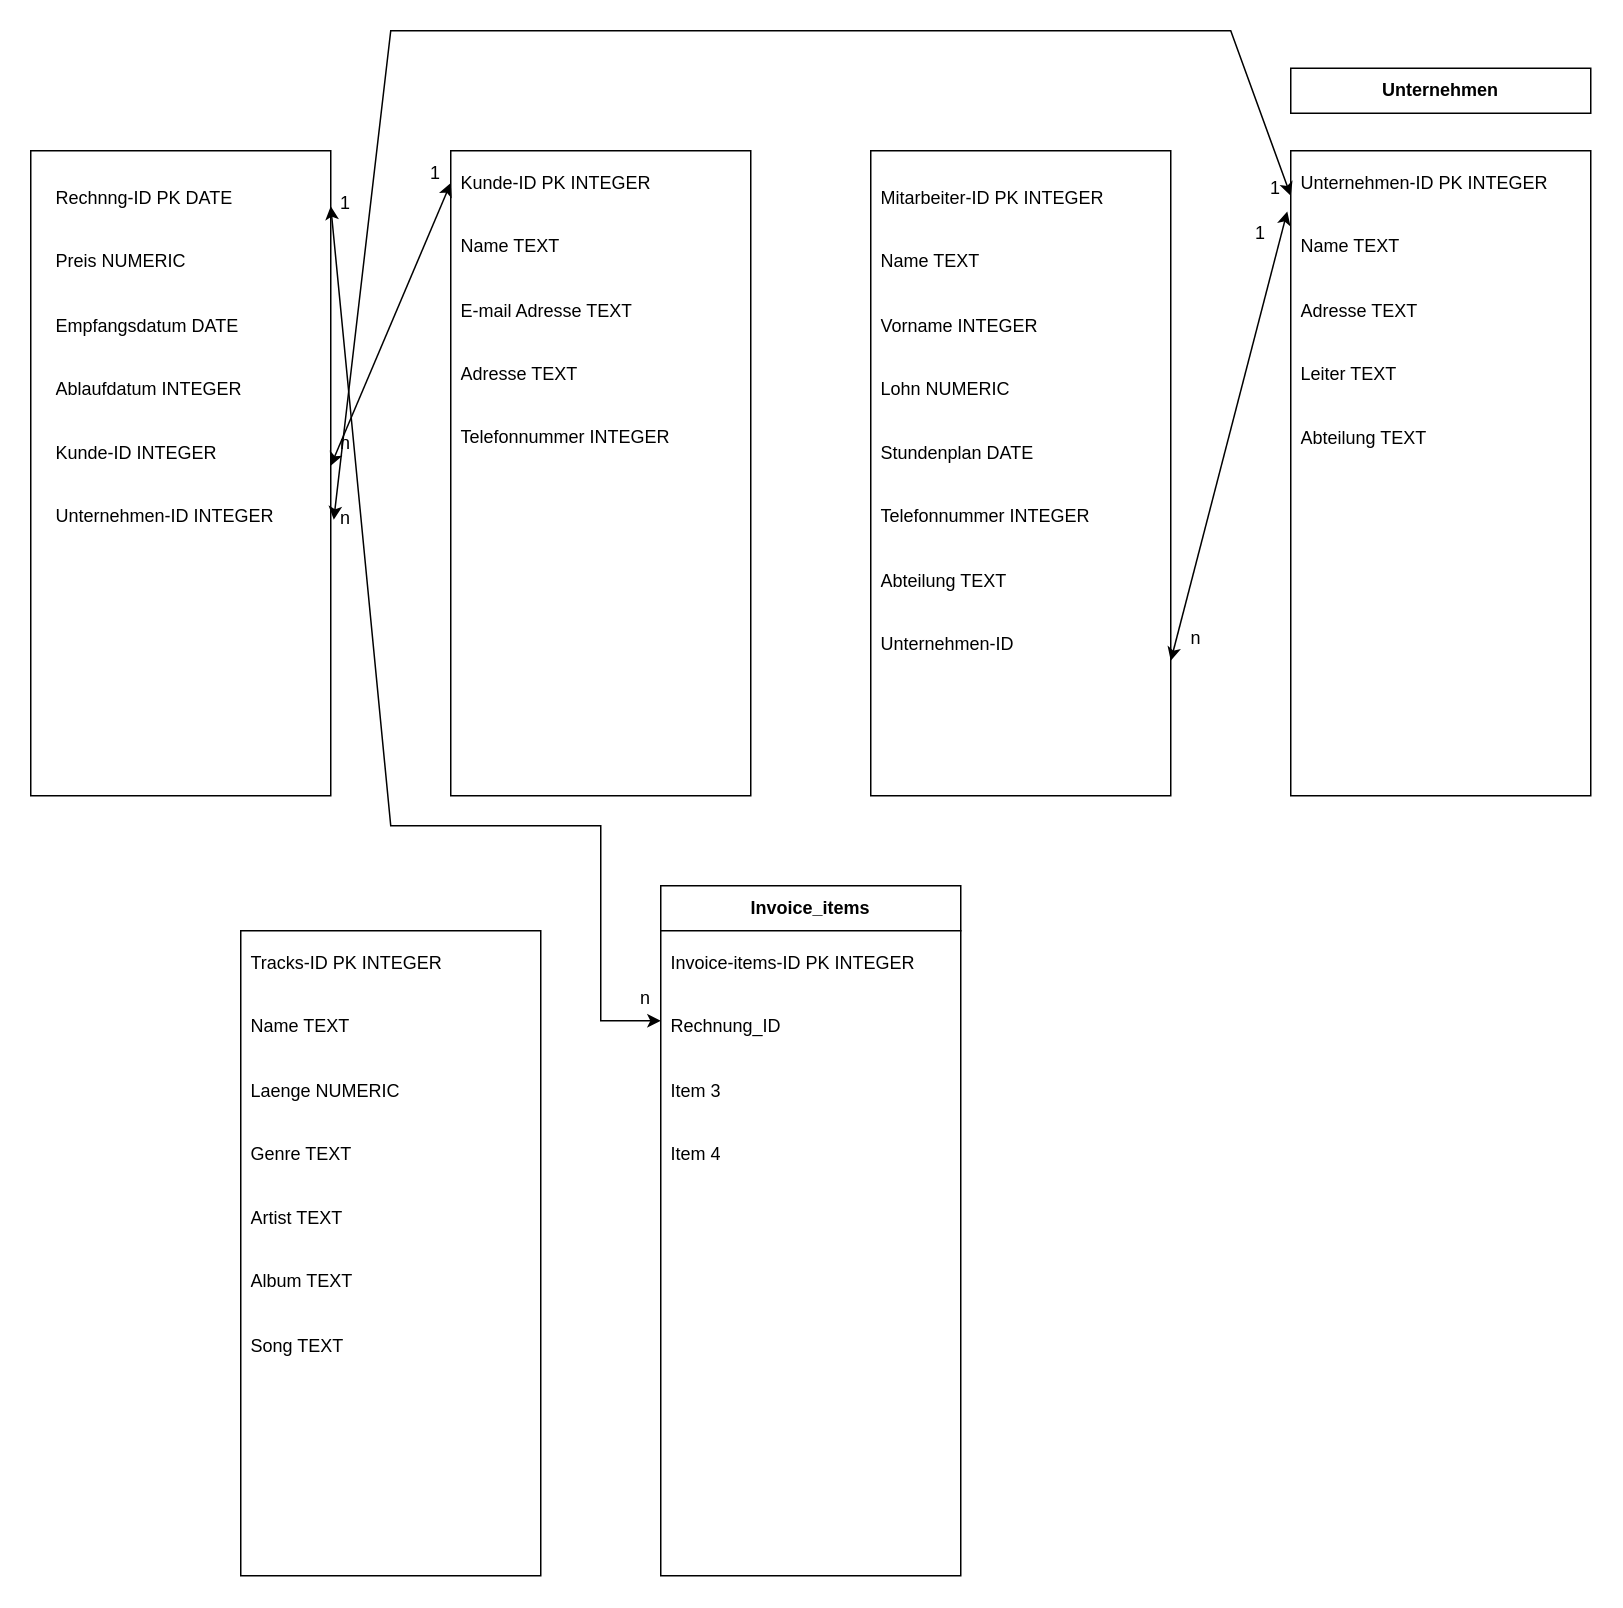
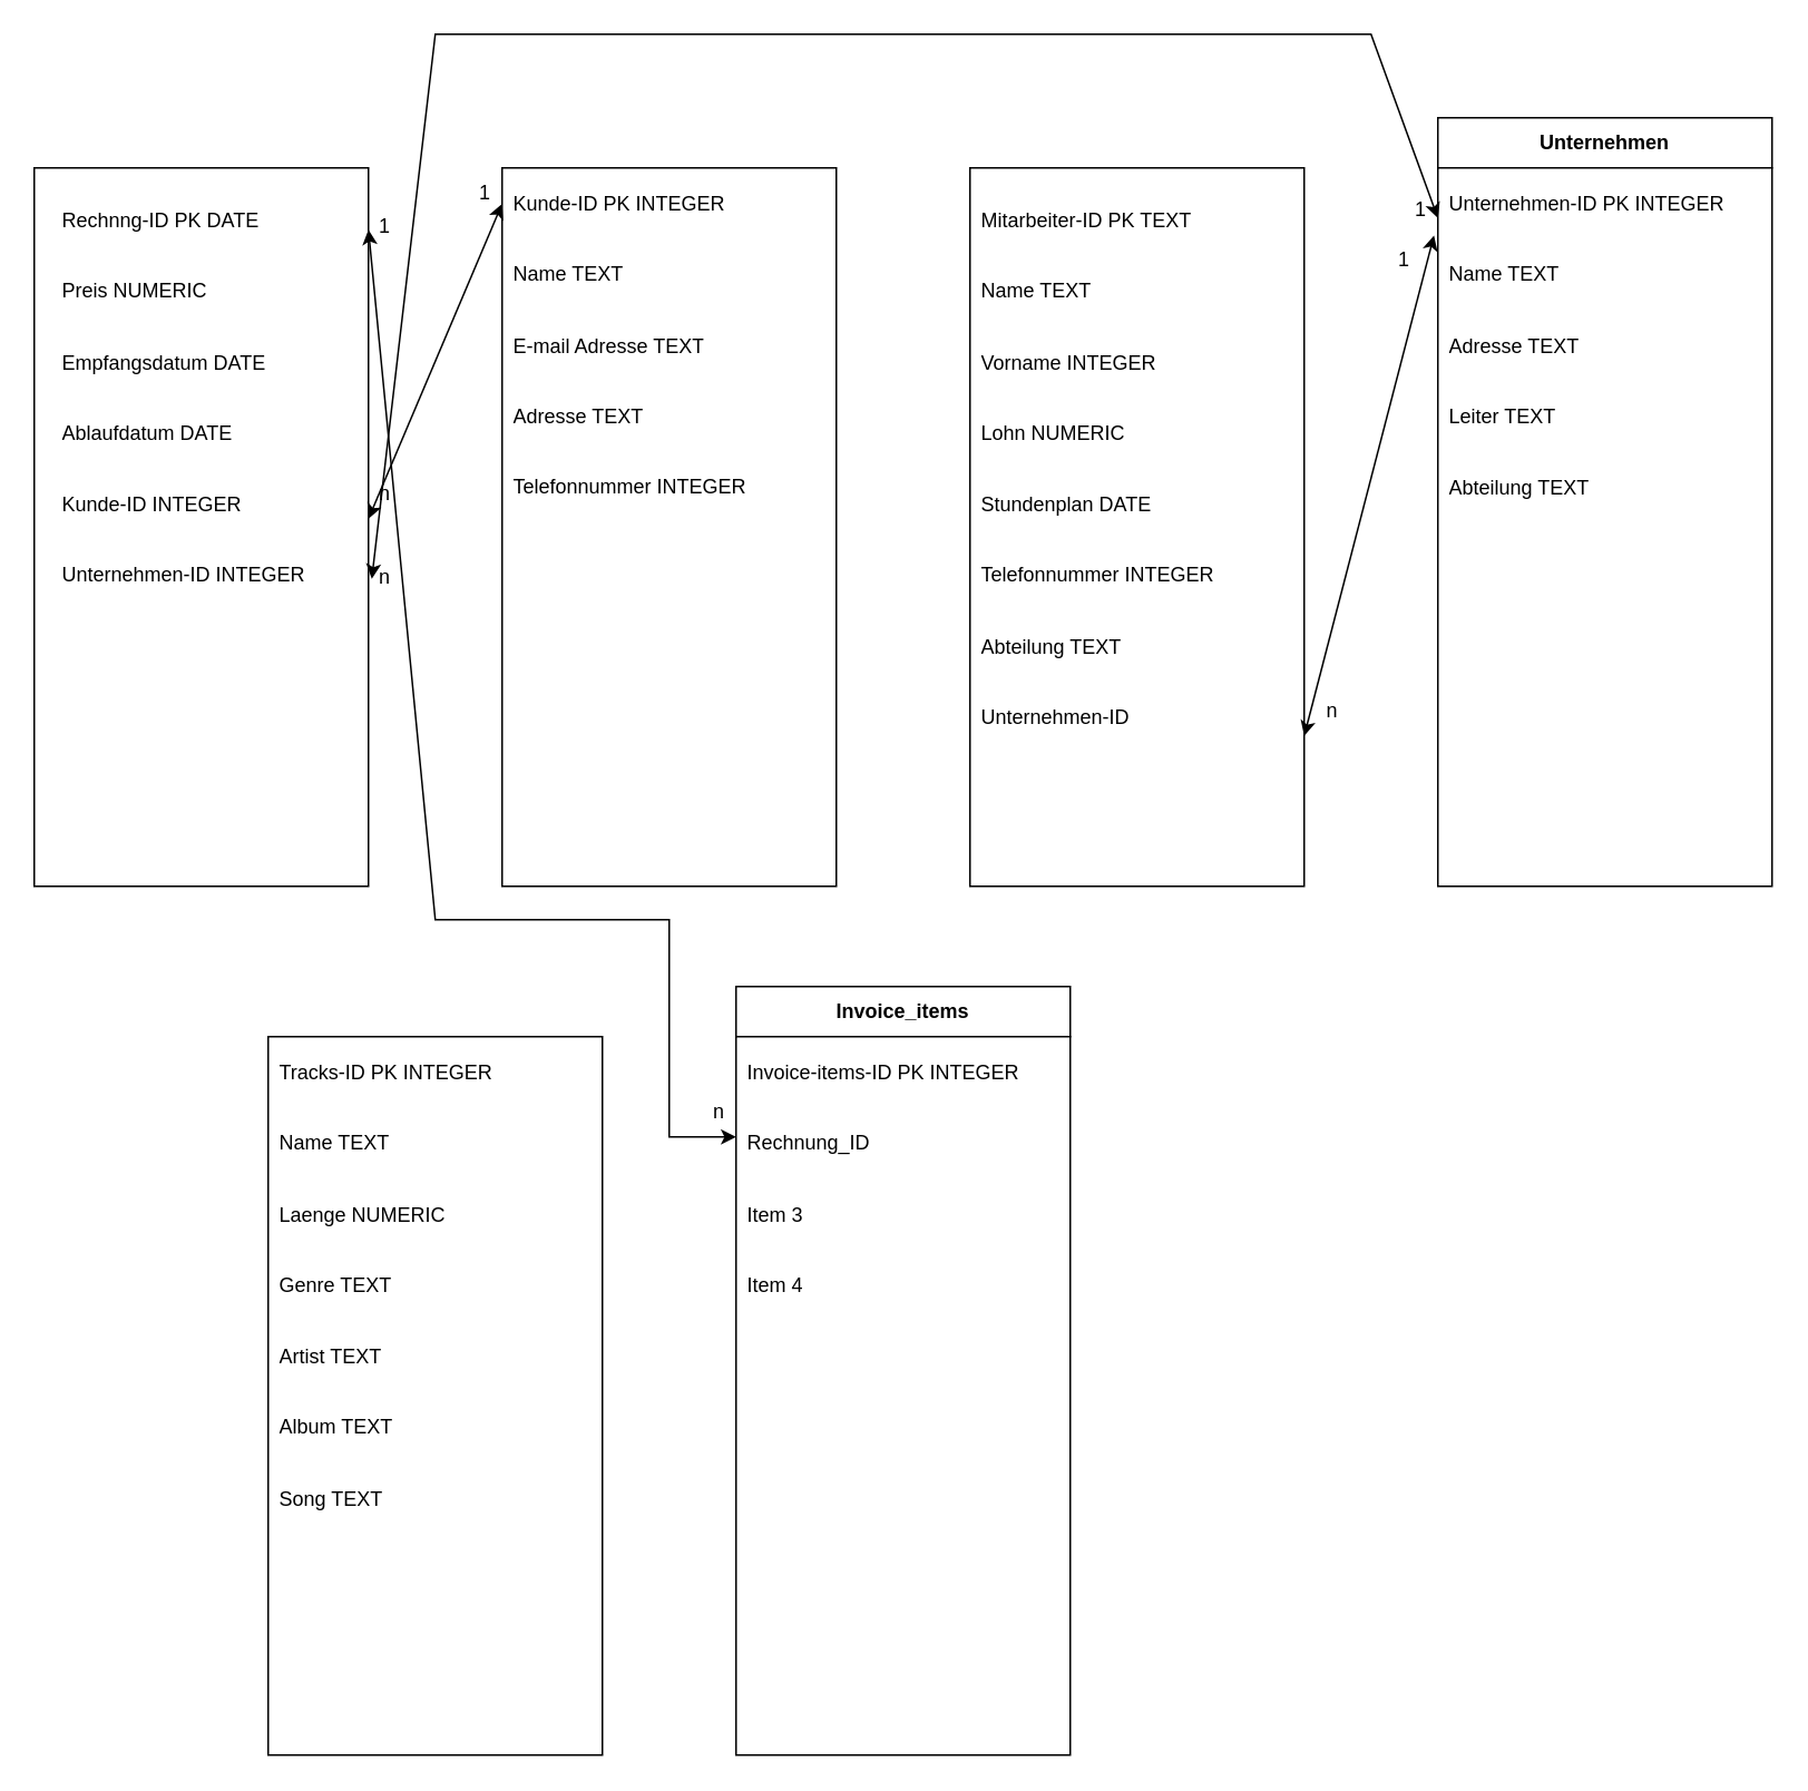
- <mxCell id="24" value="&lt;b&gt;Unternehmen&lt;/b&gt;" style="rounded=0;whiteSpace=wrap;html=1;" parent="1" vertex="1"><mxGeometry x="860" y="45" width="200" height="30" as="geometry" /></mxCell>
+ <mxCell id="24" value="&lt;b&gt;Unternehmen&lt;/b&gt;" style="rounded=0;whiteSpace=wrap;html=1;" parent="1" vertex="1"><mxGeometry x="860" y="70" width="200" height="30" as="geometry" /></mxCell>
- <mxCell id="46" value="Mitarbeiter-ID PK INTEGER" style="shape=partialRectangle;html=1;whiteSpace=wrap;connectable=0;strokeColor=inherit;overflow=hidden;fillColor=none;top=0;left=0;bottom=0;right=0;pointerEvents=1;fontSize=12;align=left;spacingLeft=5;" parent="45" vertex="1"><mxGeometry width="200" height="43" as="geometry"><mxRectangle width="200" height="43" as="alternateBounds" /></mxGeometry></mxCell>
+ <mxCell id="46" value="Mitarbeiter-ID PK TEXT" style="shape=partialRectangle;html=1;whiteSpace=wrap;connectable=0;strokeColor=inherit;overflow=hidden;fillColor=none;top=0;left=0;bottom=0;right=0;pointerEvents=1;fontSize=12;align=left;spacingLeft=5;" parent="45" vertex="1"><mxGeometry width="200" height="43" as="geometry"><mxRectangle width="200" height="43" as="alternateBounds" /></mxGeometry></mxCell>
- <mxCell id="11" value="Ablaufdatum INTEGER" style="shape=partialRectangle;html=1;whiteSpace=wrap;connectable=0;strokeColor=inherit;overflow=hidden;fillColor=none;top=0;left=0;bottom=0;right=0;pointerEvents=1;fontSize=12;align=left;spacingLeft=5;" parent="10" vertex="1"><mxGeometry width="180" height="42" as="geometry"><mxRectangle width="180" height="42" as="alternateBounds" /></mxGeometry></mxCell>
+ <mxCell id="11" value="Ablaufdatum DATE" style="shape=partialRectangle;html=1;whiteSpace=wrap;connectable=0;strokeColor=inherit;overflow=hidden;fillColor=none;top=0;left=0;bottom=0;right=0;pointerEvents=1;fontSize=12;align=left;spacingLeft=5;" parent="10" vertex="1"><mxGeometry width="180" height="42" as="geometry"><mxRectangle width="180" height="42" as="alternateBounds" /></mxGeometry></mxCell>
